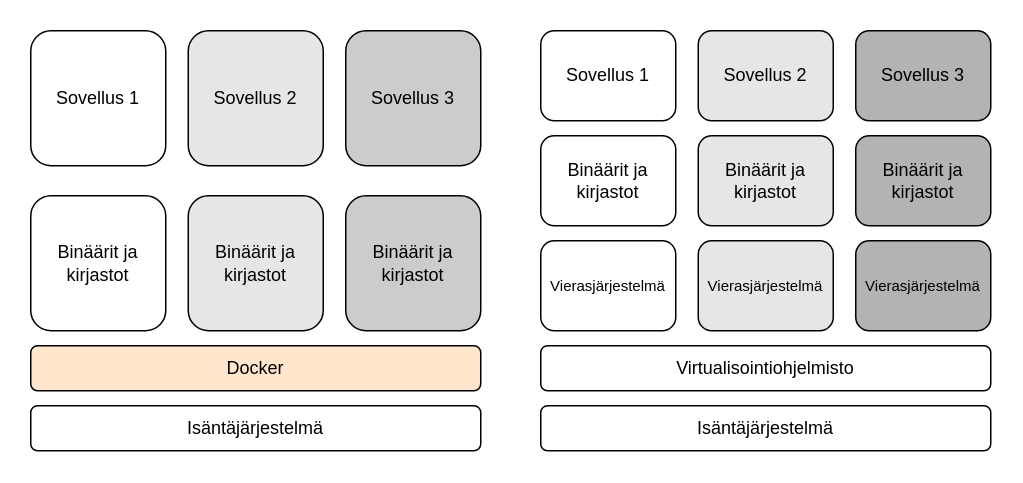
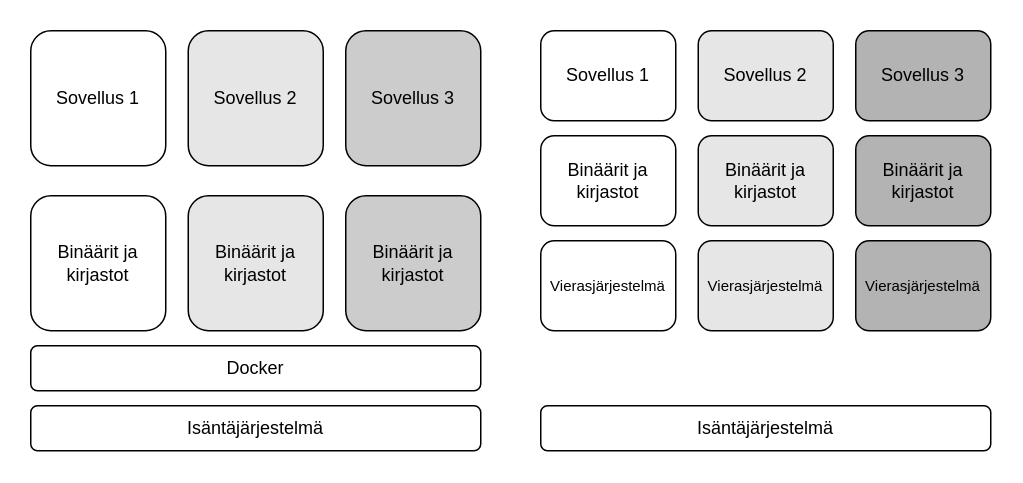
- <mxCell id="3" value="Docker" style="rounded=1;whiteSpace=wrap;html=1;fillColor=#ffe6cc;" parent="1" vertex="1"><mxGeometry x="20" y="230" width="300" height="30" as="geometry" /></mxCell>
+ <mxCell id="3" value="Docker" style="rounded=1;whiteSpace=wrap;html=1;" parent="1" vertex="1"><mxGeometry x="20" y="230" width="300" height="30" as="geometry" /></mxCell>
- <mxCell id="11" value="Virtualisointiohjelmisto" style="rounded=1;whiteSpace=wrap;html=1;" parent="1" vertex="1"><mxGeometry x="360" y="230" width="300" height="30" as="geometry" /></mxCell>
